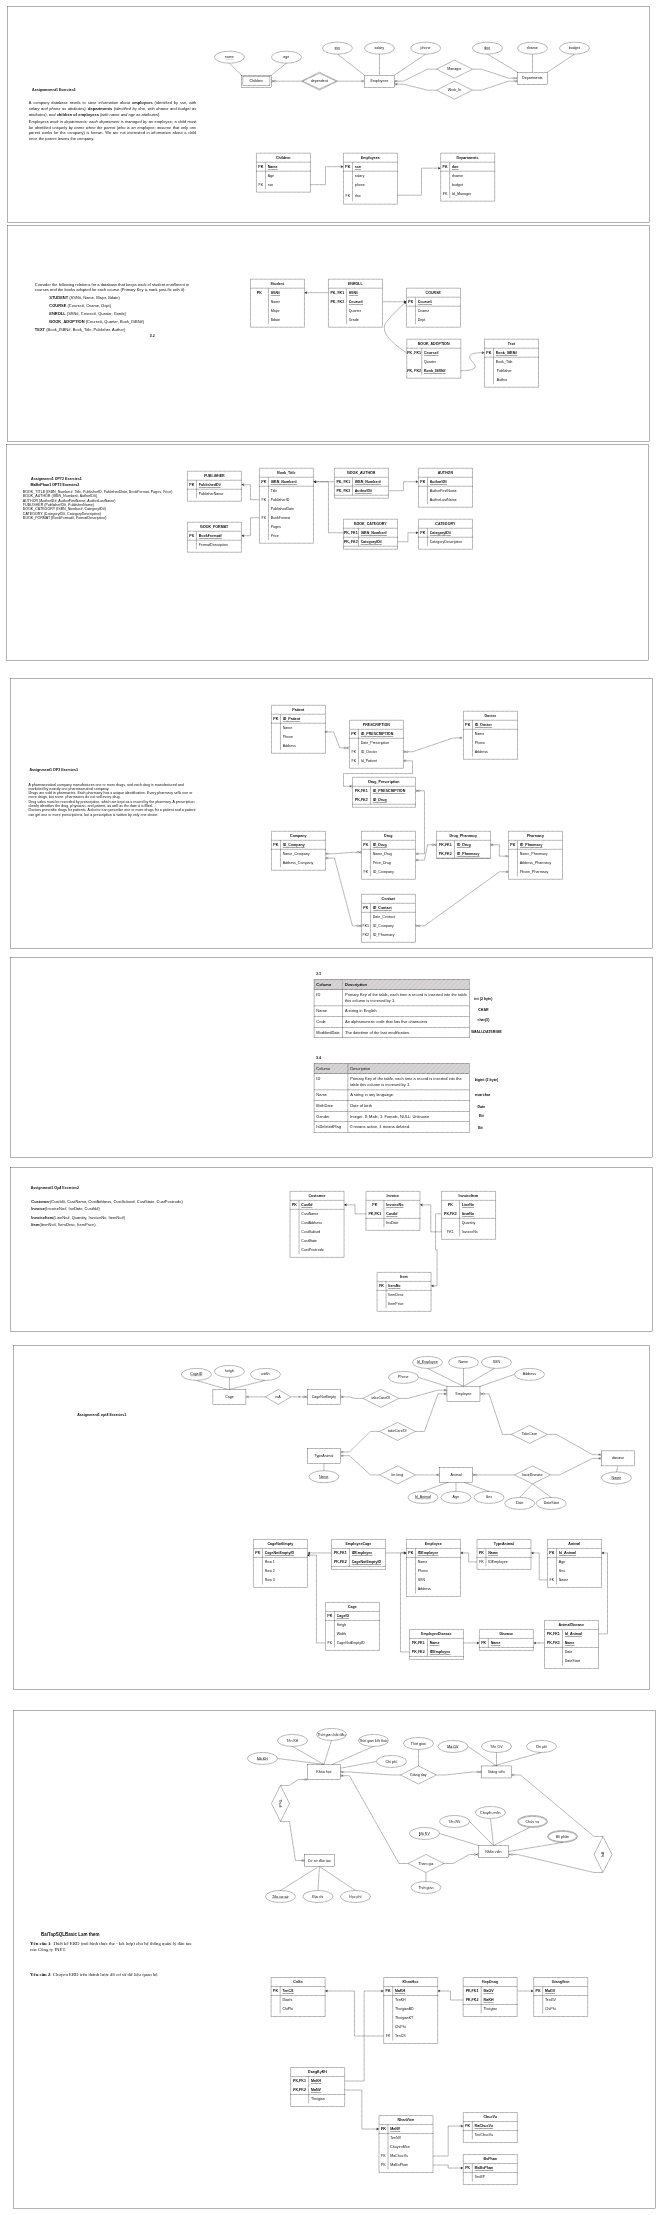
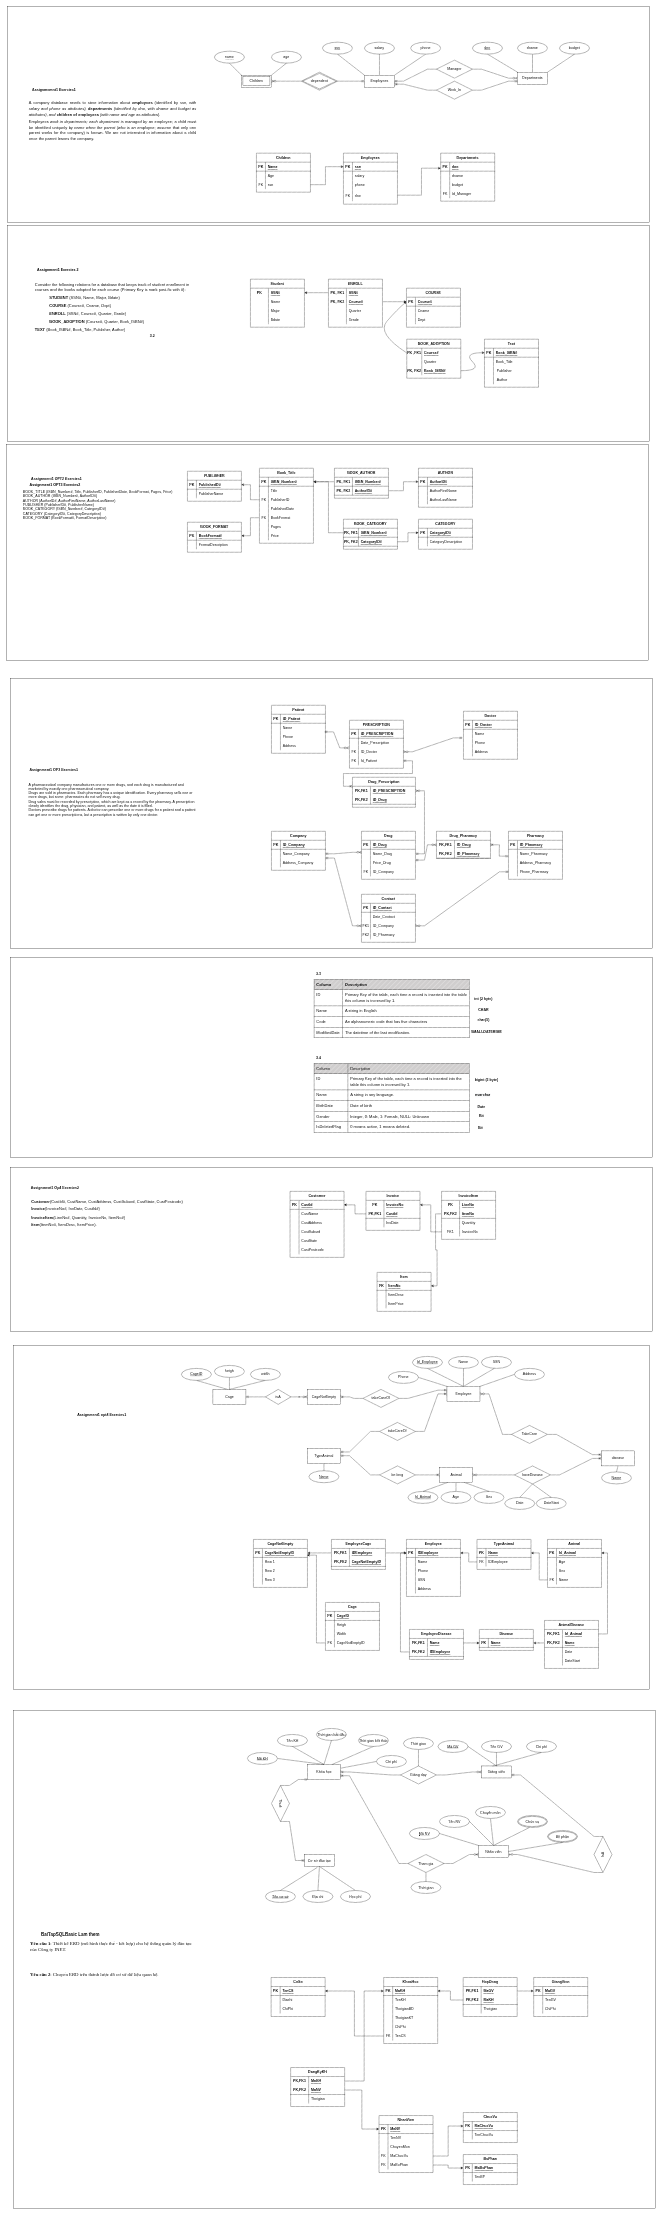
+ <mxCell id="704" value="&lt;b&gt;Assignment1 Exercies 2&lt;/b&gt;" style="text;html=1;strokeColor=none;fillColor=none;align=center;verticalAlign=middle;whiteSpace=wrap;rounded=0;fillStyle=hatch;" vertex="1" parent="1"><mxGeometry x="114" y="890" width="157" height="20" as="geometry" /></mxCell>
- <mxCell id="708" value="&lt;b&gt;MaBoPhan1 OPT3 Exercies2&lt;/b&gt;" style="text;html=1;strokeColor=none;fillColor=none;align=center;verticalAlign=middle;whiteSpace=wrap;rounded=0;fillStyle=hatch;" vertex="1" parent="1"><mxGeometry x="63" y="1600" width="240" height="30" as="geometry" /></mxCell>
+ <mxCell id="708" value="&lt;b&gt;Assignment1 OPT3 Exercies2&lt;/b&gt;" style="text;html=1;strokeColor=none;fillColor=none;align=center;verticalAlign=middle;whiteSpace=wrap;rounded=0;fillStyle=hatch;" vertex="1" parent="1"><mxGeometry x="63" y="1600" width="240" height="30" as="geometry" /></mxCell>
